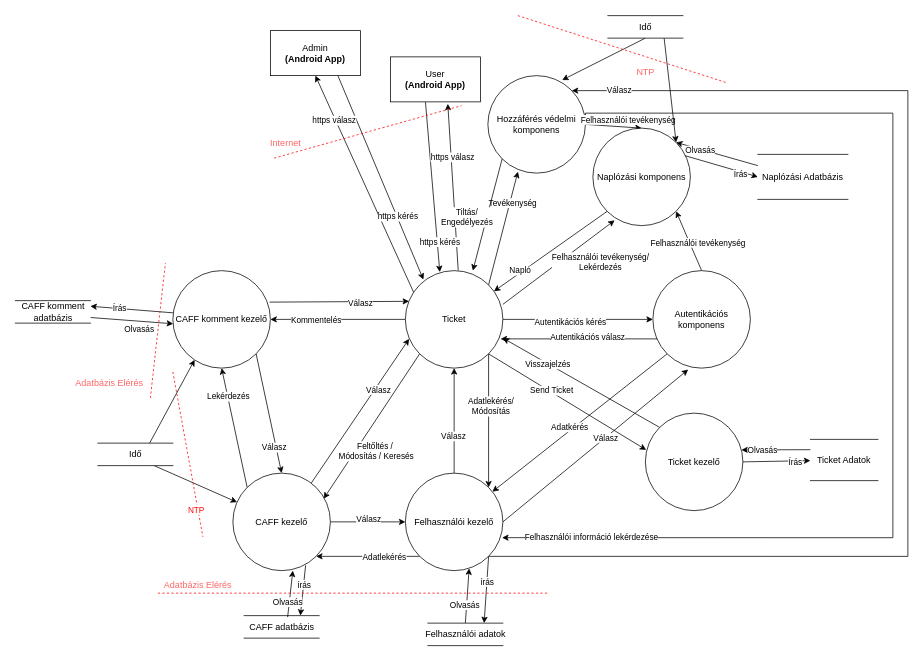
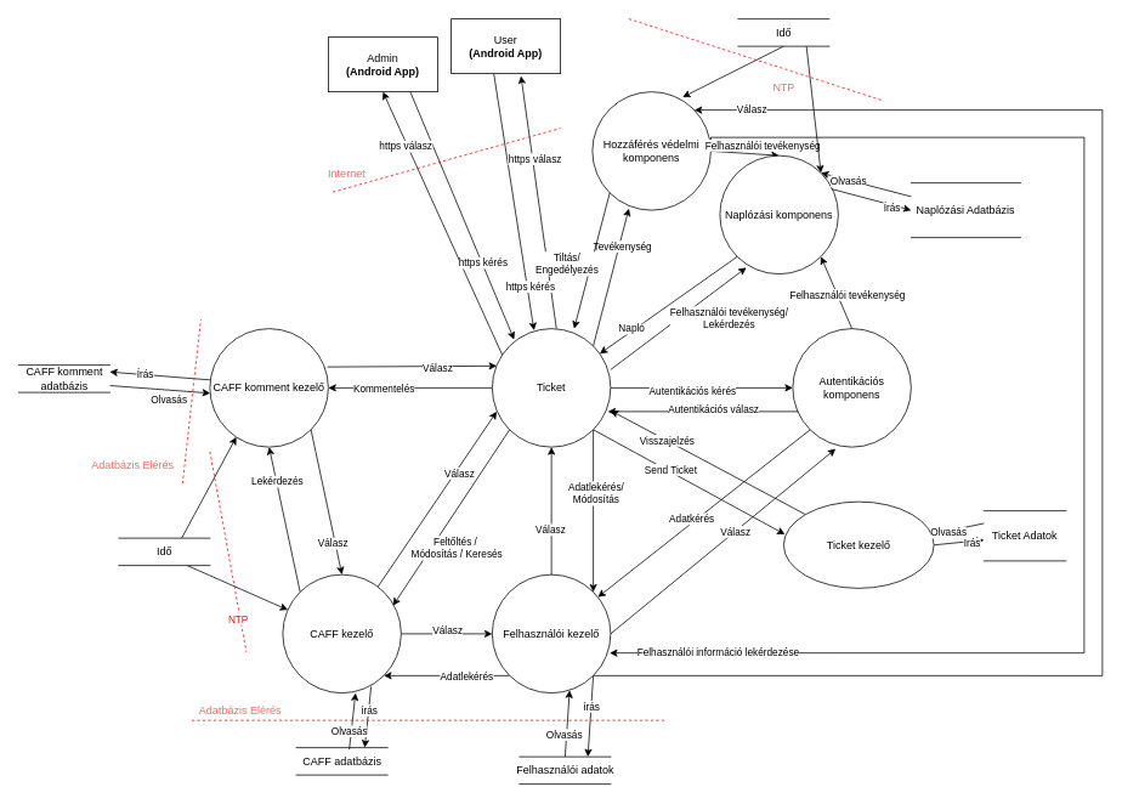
- <mxCell id="23" value="User&lt;br&gt;&lt;b&gt;(Android App)&lt;/b&gt;" style="rounded=0;whiteSpace=wrap;html=1;" parent="1" vertex="1"><mxGeometry x="520" y="75" width="120" height="60" as="geometry" /></mxCell>
+ <mxCell id="23" value="User&lt;br&gt;&lt;b&gt;(Android App)&lt;/b&gt;" style="rounded=0;whiteSpace=wrap;html=1;" parent="1" vertex="1"><mxGeometry x="495" y="20" width="120" height="60" as="geometry" /></mxCell>
- <mxCell id="103" value="Naplózási Adatbázis" style="shape=partialRectangle;whiteSpace=wrap;html=1;left=0;right=0;fillColor=none;" vertex="1" parent="1"><mxGeometry x="1010" y="205" width="120" height="60" as="geometry" /></mxCell>
+ <mxCell id="103" value="Naplózási Adatbázis" style="shape=partialRectangle;whiteSpace=wrap;html=1;left=0;right=0;fillColor=none;" vertex="1" parent="1"><mxGeometry x="1000" y="200" width="120" height="60" as="geometry" /></mxCell>
- <mxCell id="102" value="Ticket Adatok" style="shape=partialRectangle;whiteSpace=wrap;html=1;left=0;right=0;fillColor=none;" vertex="1" parent="1"><mxGeometry x="1080" y="585" width="90" height="55" as="geometry" /></mxCell>
+ <mxCell id="102" value="Ticket Adatok" style="shape=partialRectangle;whiteSpace=wrap;html=1;left=0;right=0;fillColor=none;" vertex="1" parent="1"><mxGeometry x="1080" y="560" width="90" height="55" as="geometry" /></mxCell>
- <mxCell id="99" value="Ticket kezelő" style="ellipse;whiteSpace=wrap;html=1;aspect=fixed;" parent="1" vertex="1"><mxGeometry x="860" y="550" width="130" height="130" as="geometry" /></mxCell>
+ <mxCell id="99" value="Ticket kezelő" style="ellipse;whiteSpace=wrap;html=1;aspect=fixed;" parent="1" vertex="1"><mxGeometry x="860" y="550" width="165" height="95" as="geometry" /></mxCell>
